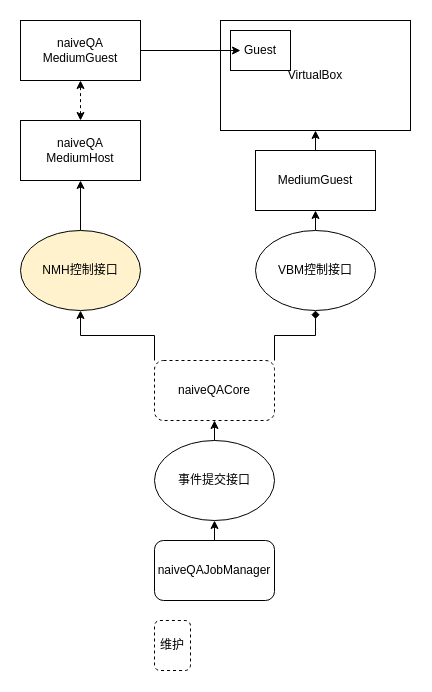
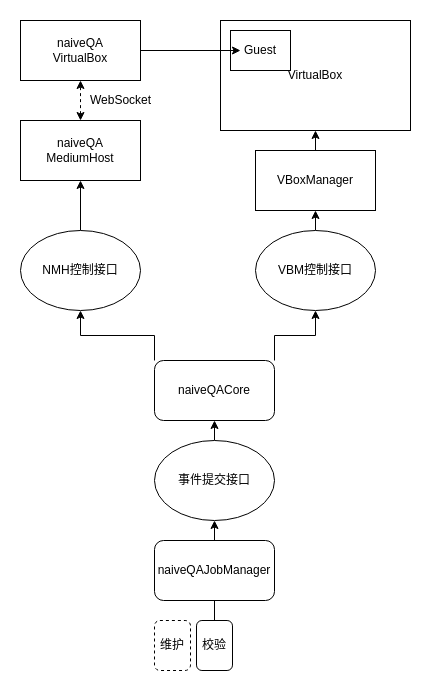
- <mxCell id="17" value="&lt;span&gt;naiveQA&lt;br&gt;MediumGuest&lt;/span&gt;" style="rounded=0;whiteSpace=wrap;html=1;" vertex="1" parent="1"><mxGeometry x="20" y="20" width="120" height="60" as="geometry" /></mxCell>
+ <mxCell id="17" value="&lt;span&gt;naiveQA&lt;br&gt;VirtualBox&lt;/span&gt;" style="rounded=0;whiteSpace=wrap;html=1;" vertex="1" parent="1"><mxGeometry x="20" y="20" width="120" height="60" as="geometry" /></mxCell>
+ <mxCell id="21" value="WebSocket" style="text;html=1;align=center;verticalAlign=middle;resizable=0;points=[];autosize=1;" vertex="1" parent="1"><mxGeometry x="80" y="90" width="80" height="20" as="geometry" /></mxCell>
- <mxCell id="10" value="MediumGuest" style="rounded=0;whiteSpace=wrap;html=1;" vertex="1" parent="1"><mxGeometry x="255" y="150" width="120" height="60" as="geometry" /></mxCell>
+ <mxCell id="10" value="VBoxManager" style="rounded=0;whiteSpace=wrap;html=1;" vertex="1" parent="1"><mxGeometry x="255" y="150" width="120" height="60" as="geometry" /></mxCell>
- <mxCell id="15" value="NMH控制接口" style="ellipse;whiteSpace=wrap;html=1;fillColor=#fff2cc;" vertex="1" parent="1"><mxGeometry x="20" y="230" width="120" height="80" as="geometry" /></mxCell>
+ <mxCell id="15" value="NMH控制接口" style="ellipse;whiteSpace=wrap;html=1;" vertex="1" parent="1"><mxGeometry x="20" y="230" width="120" height="80" as="geometry" /></mxCell>
- <mxCell id="2" style="edgeStyle=orthogonalEdgeStyle;rounded=0;orthogonalLoop=1;jettySize=auto;html=1;exitX=1;exitY=0;exitDx=0;exitDy=0;entryX=0.5;entryY=1;entryDx=0;entryDy=0;endArrow=diamond;" edge="1" parent="1" source="4" target="13"><mxGeometry relative="1" as="geometry" /></mxCell>
+ <mxCell id="2" style="edgeStyle=orthogonalEdgeStyle;rounded=0;orthogonalLoop=1;jettySize=auto;html=1;exitX=1;exitY=0;exitDx=0;exitDy=0;entryX=0.5;entryY=1;entryDx=0;entryDy=0;" edge="1" parent="1" source="4" target="13"><mxGeometry relative="1" as="geometry" /></mxCell>
- <mxCell id="4" value="naiveQACore" style="rounded=1;whiteSpace=wrap;html=1;dashed=1;" vertex="1" parent="1"><mxGeometry x="154" y="360" width="120" height="60" as="geometry" /></mxCell>
+ <mxCell id="4" value="naiveQACore" style="rounded=1;whiteSpace=wrap;html=1;" vertex="1" parent="1"><mxGeometry x="154" y="360" width="120" height="60" as="geometry" /></mxCell>
+ <mxCell id="24" value="" style="endArrow=none;html=1;exitX=0.5;exitY=0;exitDx=0;exitDy=0;entryX=0.5;entryY=1;entryDx=0;entryDy=0;" edge="1" parent="1" source="23" target="8"><mxGeometry width="50" height="50" relative="1" as="geometry"><mxPoint x="182" y="630" as="sourcePoint" /><mxPoint x="210" y="600" as="targetPoint" /></mxGeometry></mxCell>
+ <mxCell id="23" value="校验" style="rounded=1;whiteSpace=wrap;html=1;" vertex="1" parent="1"><mxGeometry x="196" y="620" width="36" height="50" as="geometry" /></mxCell>
